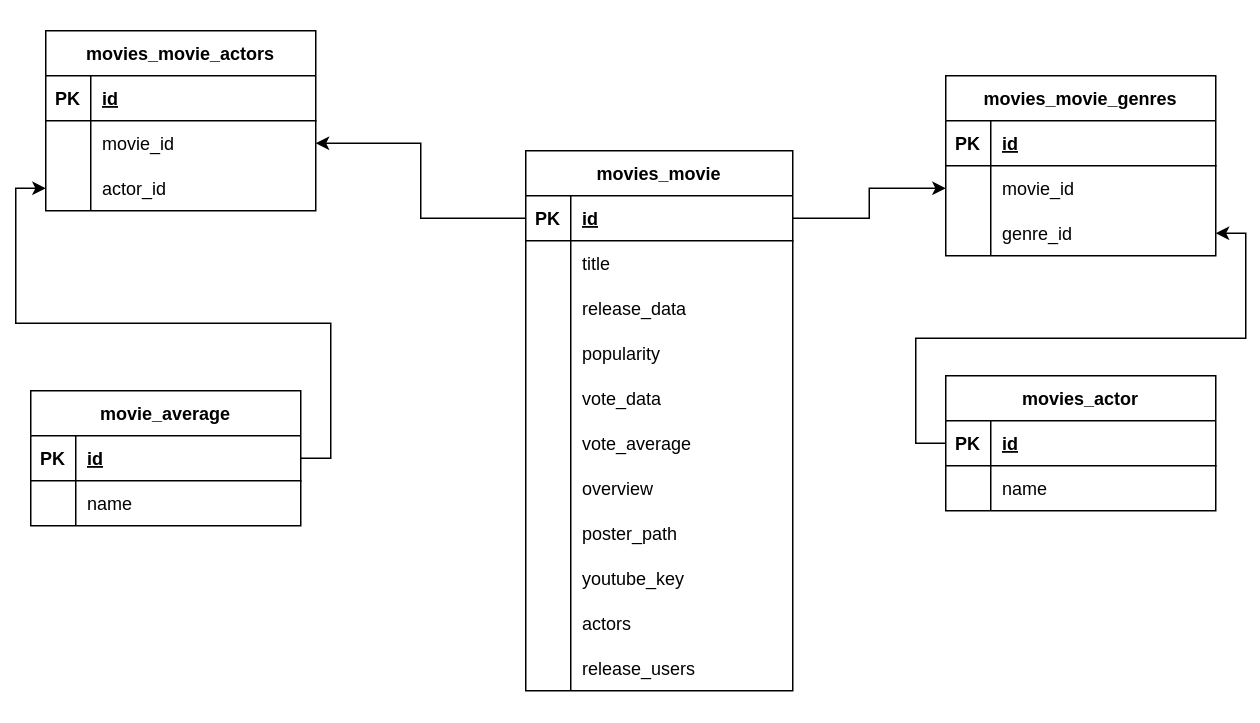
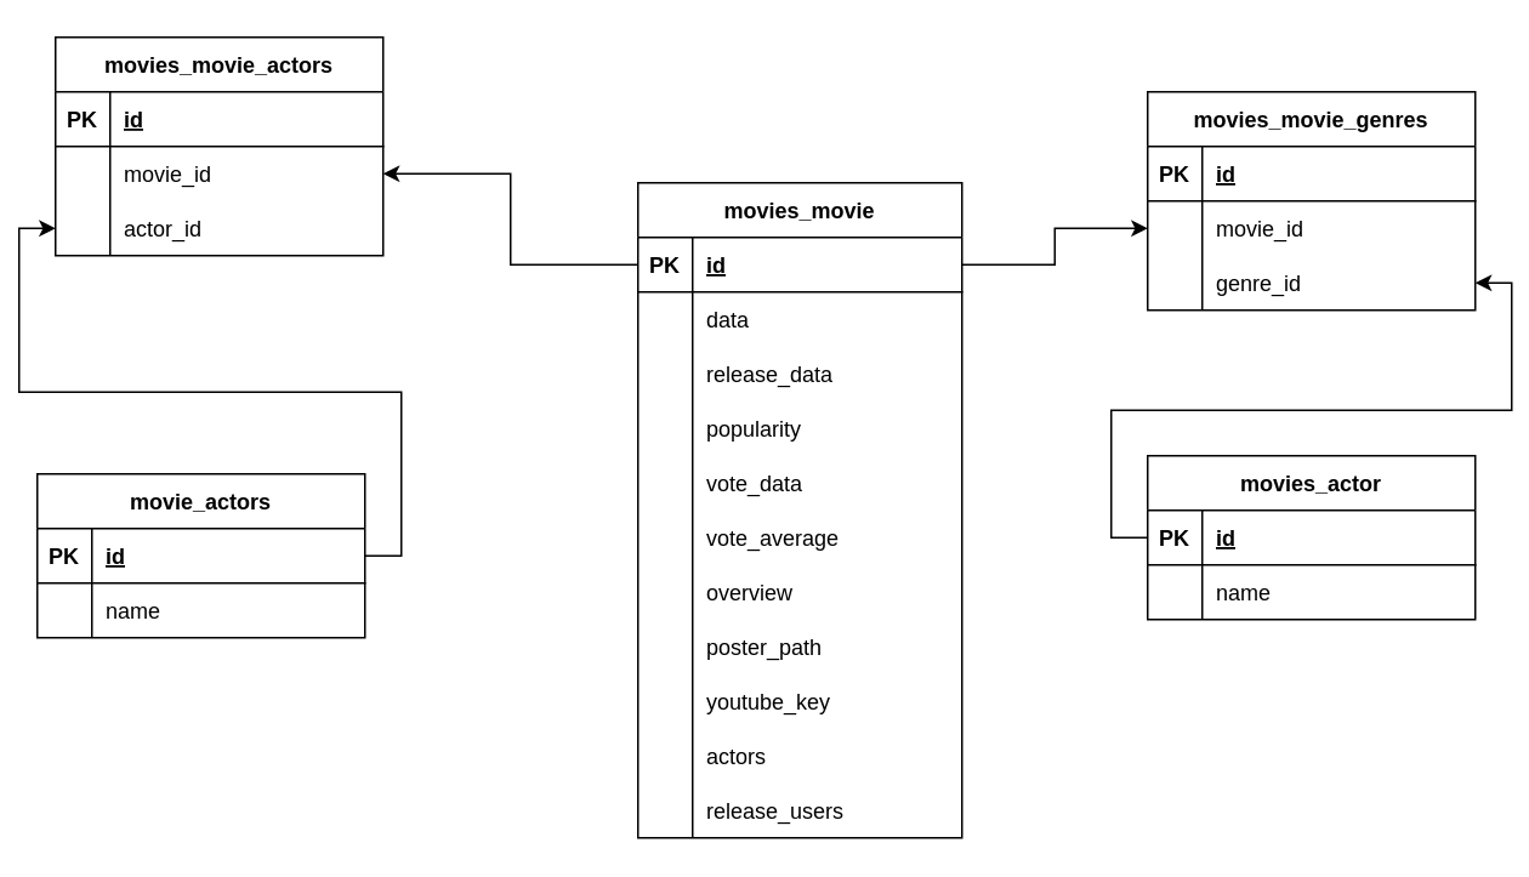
- <mxCell id="8" value="title" style="shape=partialRectangle;connectable=0;fillColor=none;top=0;left=0;bottom=0;right=0;align=left;spacingLeft=6;overflow=hidden;" vertex="1" parent="6"><mxGeometry x="30" width="148" height="30" as="geometry"><mxRectangle width="148" height="30" as="alternateBounds" /></mxGeometry></mxCell>
+ <mxCell id="8" value="data" style="shape=partialRectangle;connectable=0;fillColor=none;top=0;left=0;bottom=0;right=0;align=left;spacingLeft=6;overflow=hidden;" vertex="1" parent="6"><mxGeometry x="30" width="148" height="30" as="geometry"><mxRectangle width="148" height="30" as="alternateBounds" /></mxGeometry></mxCell>
- <mxCell id="55" value="movie_average" style="shape=table;startSize=30;container=1;collapsible=1;childLayout=tableLayout;fixedRows=1;rowLines=0;fontStyle=1;align=center;resizeLast=1;" vertex="1" parent="1"><mxGeometry x="20" y="260" width="180" height="90" as="geometry" /></mxCell>
+ <mxCell id="55" value="movie_actors" style="shape=table;startSize=30;container=1;collapsible=1;childLayout=tableLayout;fixedRows=1;rowLines=0;fontStyle=1;align=center;resizeLast=1;" vertex="1" parent="1"><mxGeometry x="20" y="260" width="180" height="90" as="geometry" /></mxCell>
